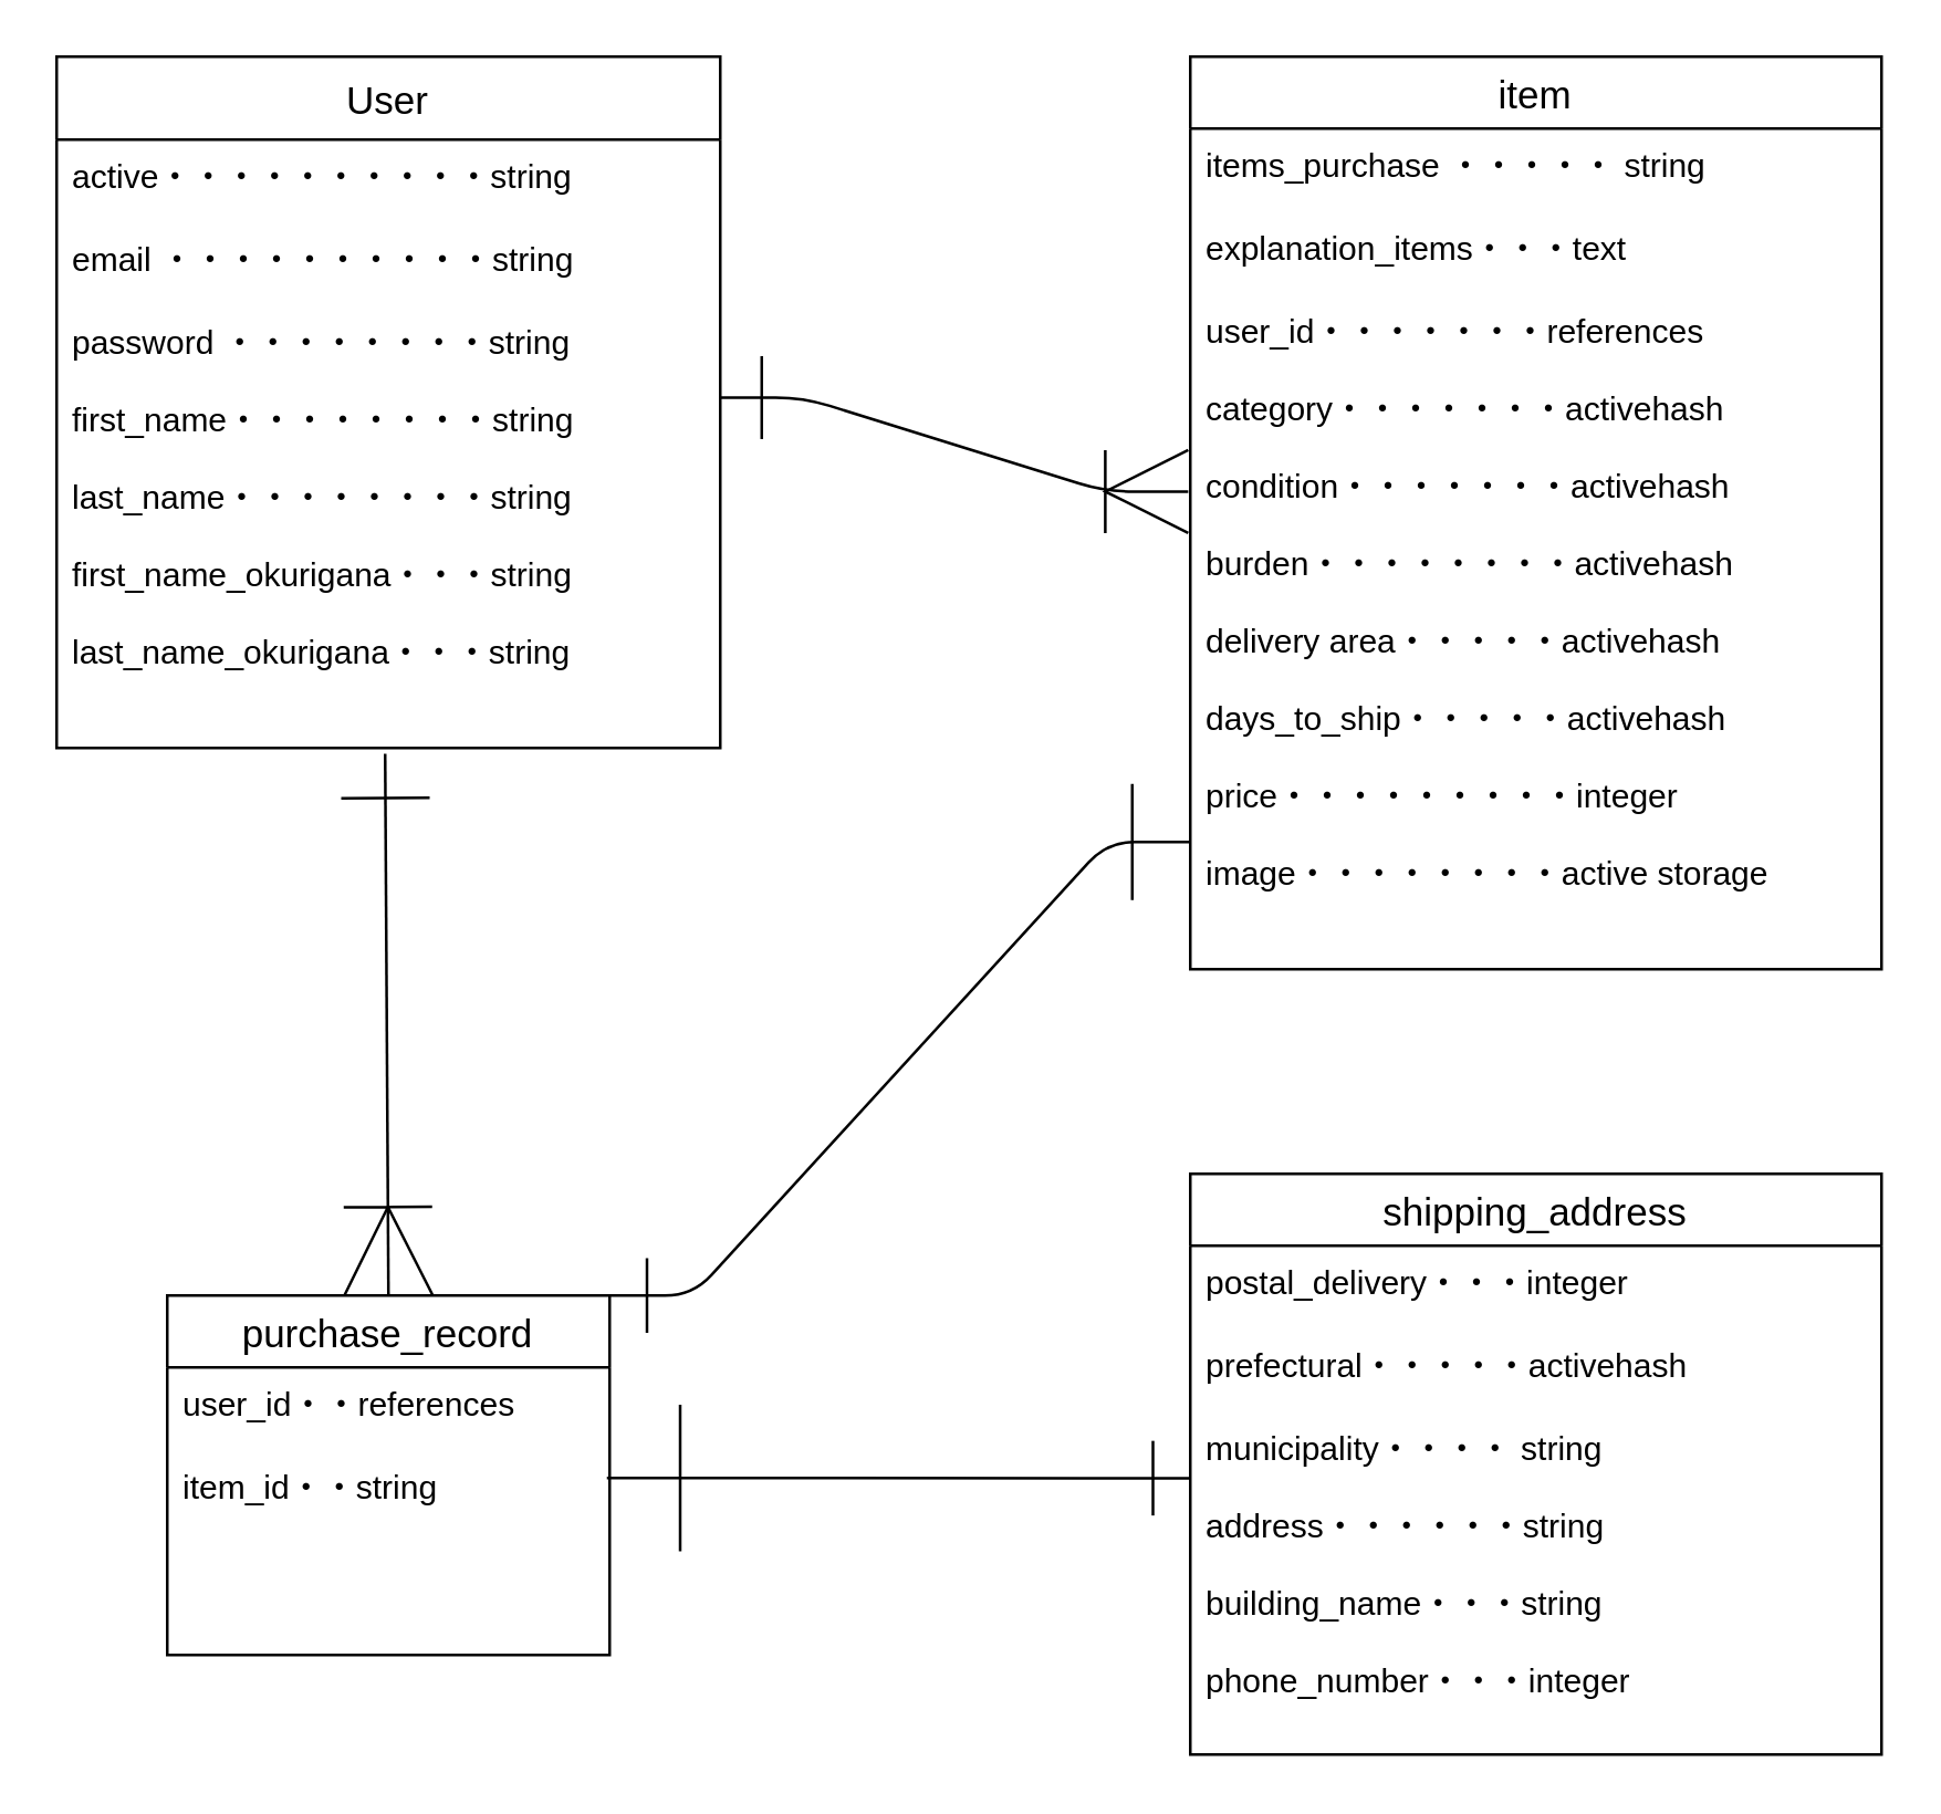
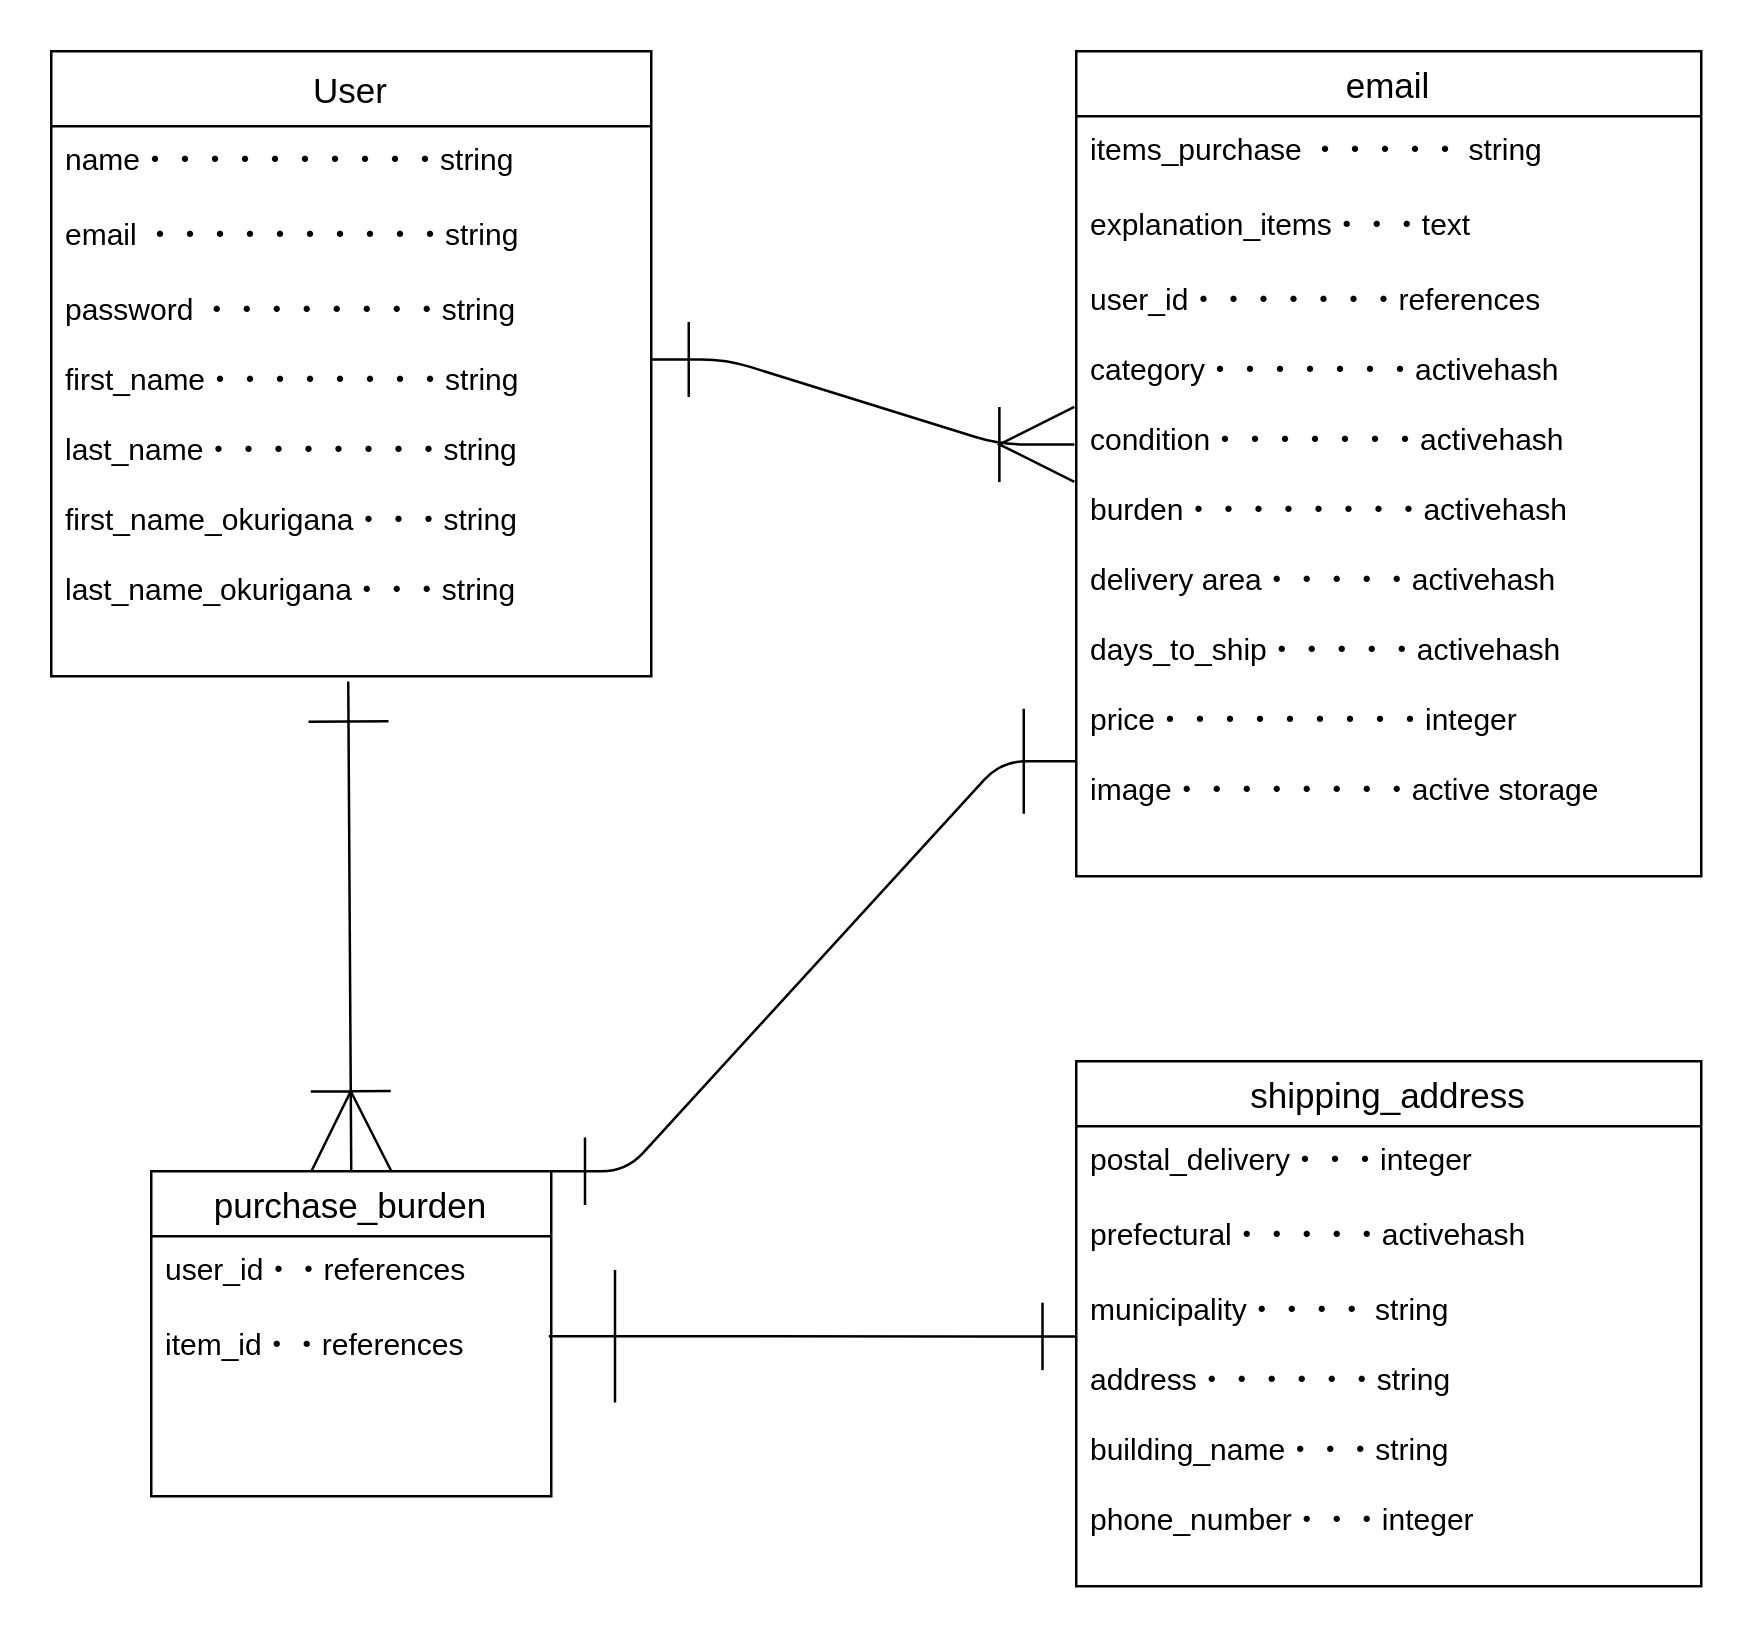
- <mxCell id="6" value="item" style="swimlane;fontStyle=0;childLayout=stackLayout;horizontal=1;startSize=26;horizontalStack=0;resizeParent=1;resizeParentMax=0;resizeLast=0;collapsible=1;marginBottom=0;align=center;fontSize=14;" parent="1" vertex="1"><mxGeometry x="430" y="20" width="250" height="330" as="geometry"><mxRectangle x="370" y="46" width="70" height="26" as="alternateBounds" /></mxGeometry></mxCell>
+ <mxCell id="6" value="email" style="swimlane;fontStyle=0;childLayout=stackLayout;horizontal=1;startSize=26;horizontalStack=0;resizeParent=1;resizeParentMax=0;resizeLast=0;collapsible=1;marginBottom=0;align=center;fontSize=14;" parent="1" vertex="1"><mxGeometry x="430" y="20" width="250" height="330" as="geometry"><mxRectangle x="370" y="46" width="70" height="26" as="alternateBounds" /></mxGeometry></mxCell>
- <mxCell id="3" value="active・・・・・・・・・・string" style="text;strokeColor=none;fillColor=none;spacingLeft=4;spacingRight=4;overflow=hidden;rotatable=0;points=[[0,0.5],[1,0.5]];portConstraint=eastwest;fontSize=12;" parent="2" vertex="1"><mxGeometry y="30" width="240" height="30" as="geometry" /></mxCell>
+ <mxCell id="3" value="name・・・・・・・・・・string" style="text;strokeColor=none;fillColor=none;spacingLeft=4;spacingRight=4;overflow=hidden;rotatable=0;points=[[0,0.5],[1,0.5]];portConstraint=eastwest;fontSize=12;" parent="2" vertex="1"><mxGeometry y="30" width="240" height="30" as="geometry" /></mxCell>
- <mxCell id="10" value="purchase_record" style="swimlane;fontStyle=0;childLayout=stackLayout;horizontal=1;startSize=26;horizontalStack=0;resizeParent=1;resizeParentMax=0;resizeLast=0;collapsible=1;marginBottom=0;align=center;fontSize=14;" parent="1" vertex="1"><mxGeometry x="60" y="468" width="160" height="130" as="geometry"><mxRectangle x="40" y="250" width="140" height="26" as="alternateBounds" /></mxGeometry></mxCell>
+ <mxCell id="10" value="purchase_burden" style="swimlane;fontStyle=0;childLayout=stackLayout;horizontal=1;startSize=26;horizontalStack=0;resizeParent=1;resizeParentMax=0;resizeLast=0;collapsible=1;marginBottom=0;align=center;fontSize=14;" parent="1" vertex="1"><mxGeometry x="60" y="468" width="160" height="130" as="geometry"><mxRectangle x="40" y="250" width="140" height="26" as="alternateBounds" /></mxGeometry></mxCell>
- <mxCell id="12" value="item_id・・string" style="text;strokeColor=none;fillColor=none;spacingLeft=4;spacingRight=4;overflow=hidden;rotatable=0;points=[[0,0.5],[1,0.5]];portConstraint=eastwest;fontSize=12;" parent="10" vertex="1"><mxGeometry y="56" width="160" height="74" as="geometry" /></mxCell>
+ <mxCell id="12" value="item_id・・references" style="text;strokeColor=none;fillColor=none;spacingLeft=4;spacingRight=4;overflow=hidden;rotatable=0;points=[[0,0.5],[1,0.5]];portConstraint=eastwest;fontSize=12;" parent="10" vertex="1"><mxGeometry y="56" width="160" height="74" as="geometry" /></mxCell>
